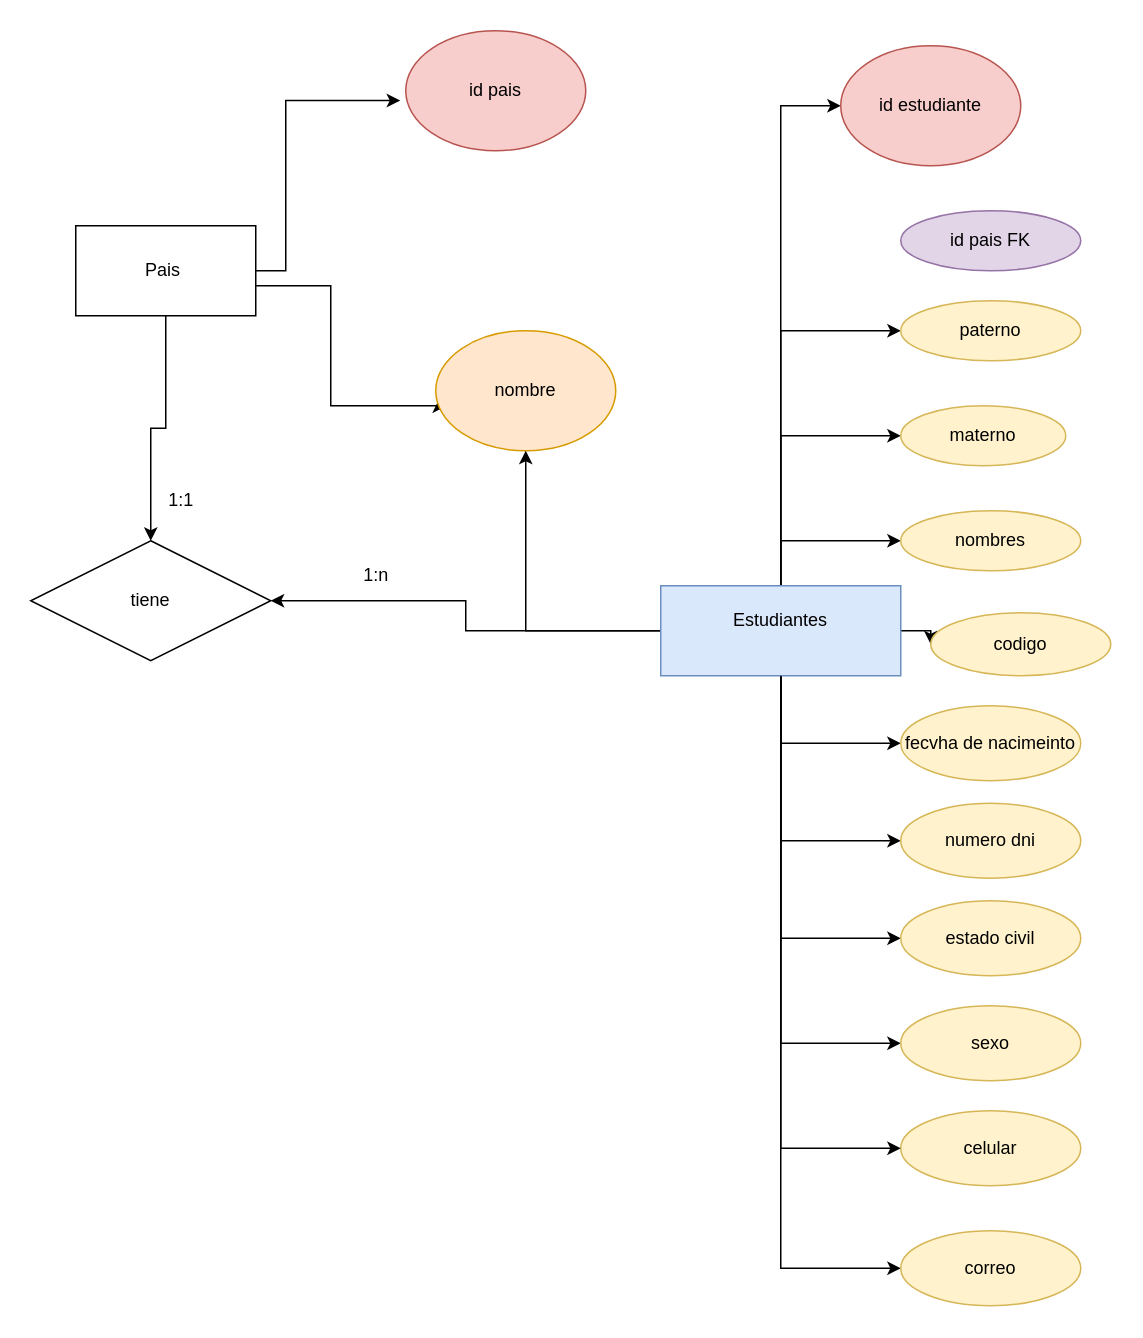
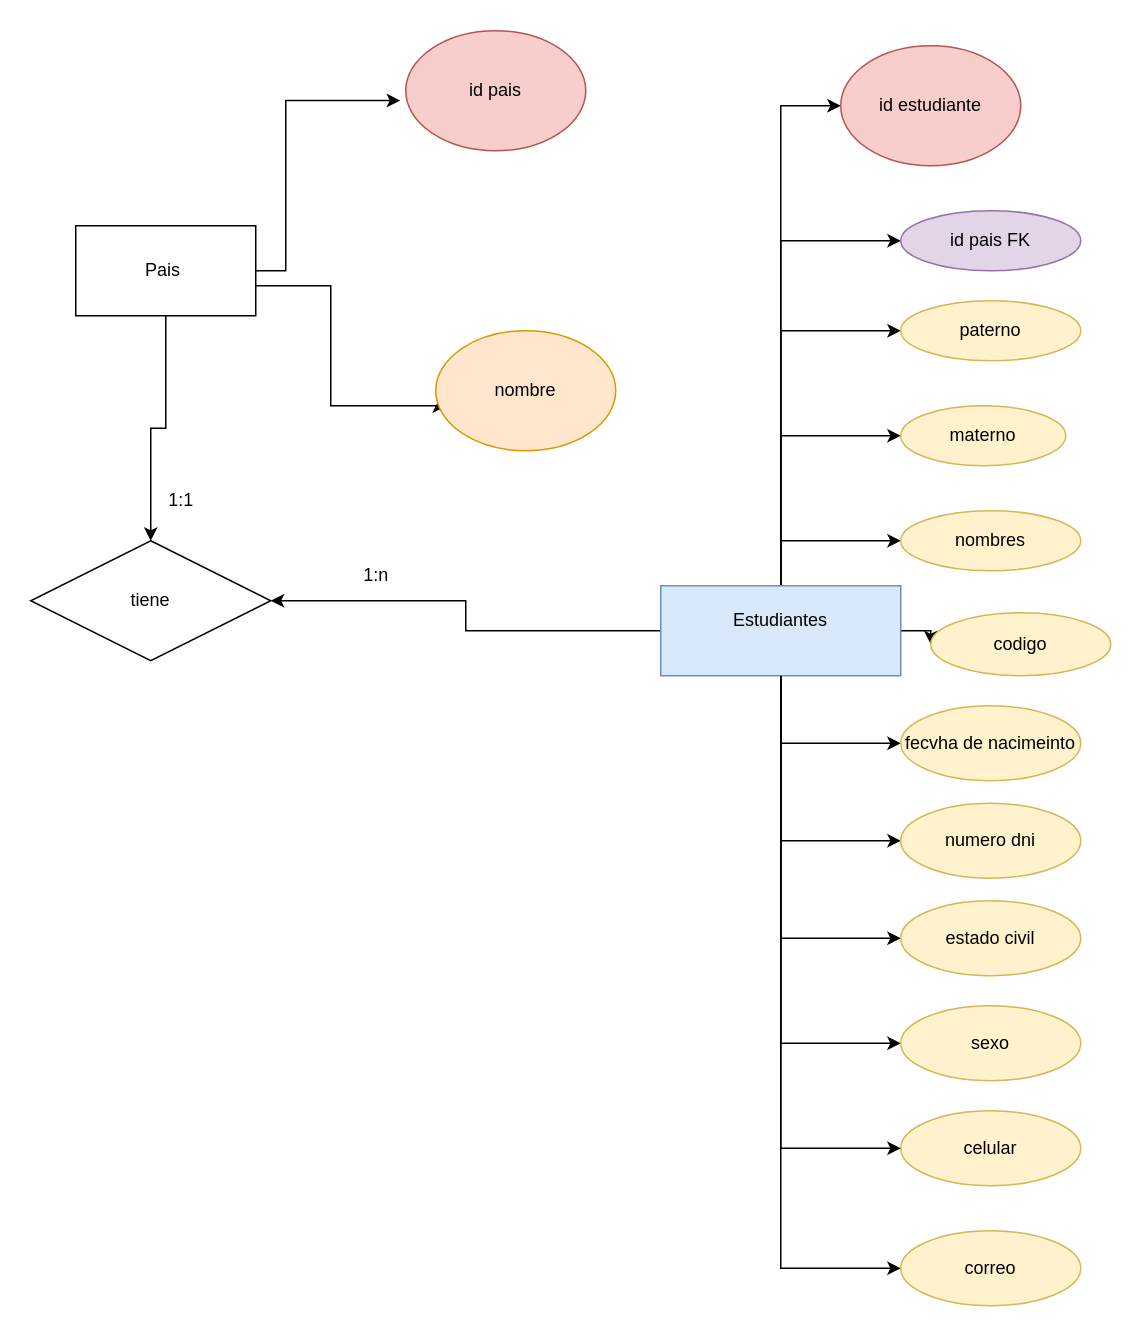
- <mxCell id="19" style="edgeStyle=orthogonalEdgeStyle;rounded=0;orthogonalLoop=1;jettySize=auto;html=1;" edge="1" parent="1" source="20" target="7"><mxGeometry relative="1" as="geometry"><mxPoint x="510" y="160" as="targetPoint" /></mxGeometry></mxCell>
+ <mxCell id="19" style="edgeStyle=orthogonalEdgeStyle;rounded=0;orthogonalLoop=1;jettySize=auto;html=1;entryX=0;entryY=0.5;entryDx=0;entryDy=0;" edge="1" parent="1" source="20" target="35"><mxGeometry relative="1" as="geometry"><mxPoint x="510" y="160" as="targetPoint" /></mxGeometry></mxCell>
